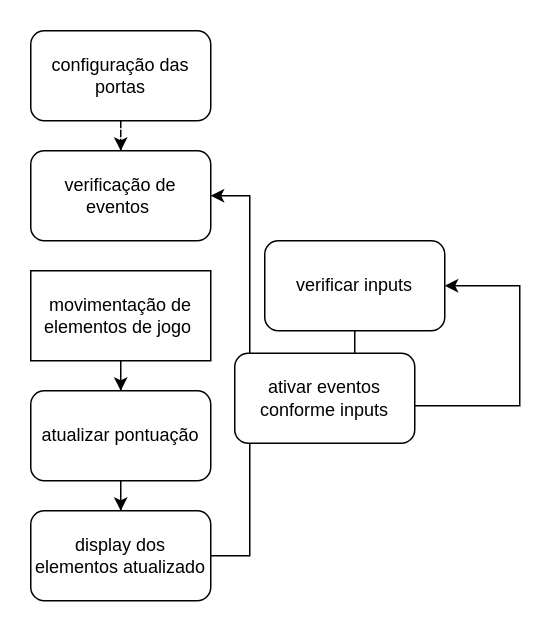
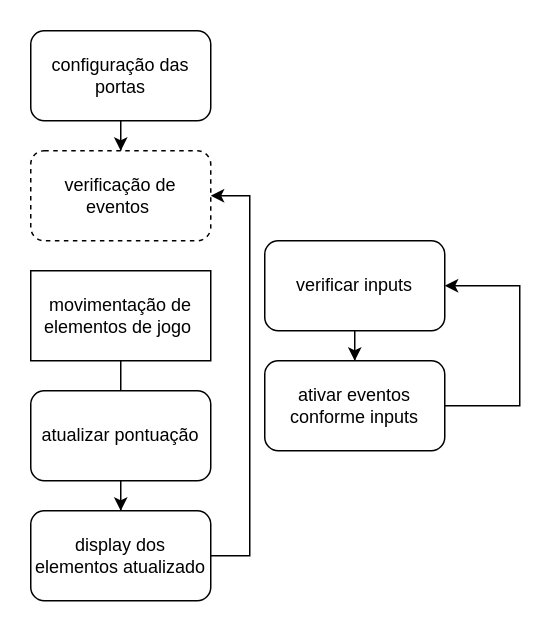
- <mxCell id="2" value="" style="edgeStyle=orthogonalEdgeStyle;rounded=0;orthogonalLoop=1;jettySize=auto;html=1;dashed=1;" edge="1" parent="1" source="3" target="4"><mxGeometry relative="1" as="geometry" /></mxCell>
+ <mxCell id="2" value="" style="edgeStyle=orthogonalEdgeStyle;rounded=0;orthogonalLoop=1;jettySize=auto;html=1;" edge="1" parent="1" source="3" target="4"><mxGeometry relative="1" as="geometry" /></mxCell>
- <mxCell id="4" value="verificação de eventos&amp;nbsp;" style="whiteSpace=wrap;html=1;rounded=1;" vertex="1" parent="1"><mxGeometry x="20" y="100" width="120" height="60" as="geometry" /></mxCell>
+ <mxCell id="4" value="verificação de eventos&amp;nbsp;" style="whiteSpace=wrap;html=1;rounded=1;dashed=1;" vertex="1" parent="1"><mxGeometry x="20" y="100" width="120" height="60" as="geometry" /></mxCell>
- <mxCell id="5" value="" style="edgeStyle=orthogonalEdgeStyle;rounded=0;orthogonalLoop=1;jettySize=auto;html=1;" edge="1" parent="1" source="6" target="8"><mxGeometry relative="1" as="geometry" /></mxCell>
+ <mxCell id="5" value="" style="edgeStyle=orthogonalEdgeStyle;rounded=0;orthogonalLoop=1;jettySize=auto;html=1;endArrow=none;" edge="1" parent="1" source="6" target="8"><mxGeometry relative="1" as="geometry" /></mxCell>
- <mxCell id="14" value="ativar eventos conforme inputs" style="whiteSpace=wrap;html=1;rounded=1;" vertex="1" parent="1"><mxGeometry x="156" y="235" width="120" height="60" as="geometry" /></mxCell>
+ <mxCell id="14" value="ativar eventos conforme inputs" style="whiteSpace=wrap;html=1;rounded=1;" vertex="1" parent="1"><mxGeometry x="176" y="240" width="120" height="60" as="geometry" /></mxCell>
